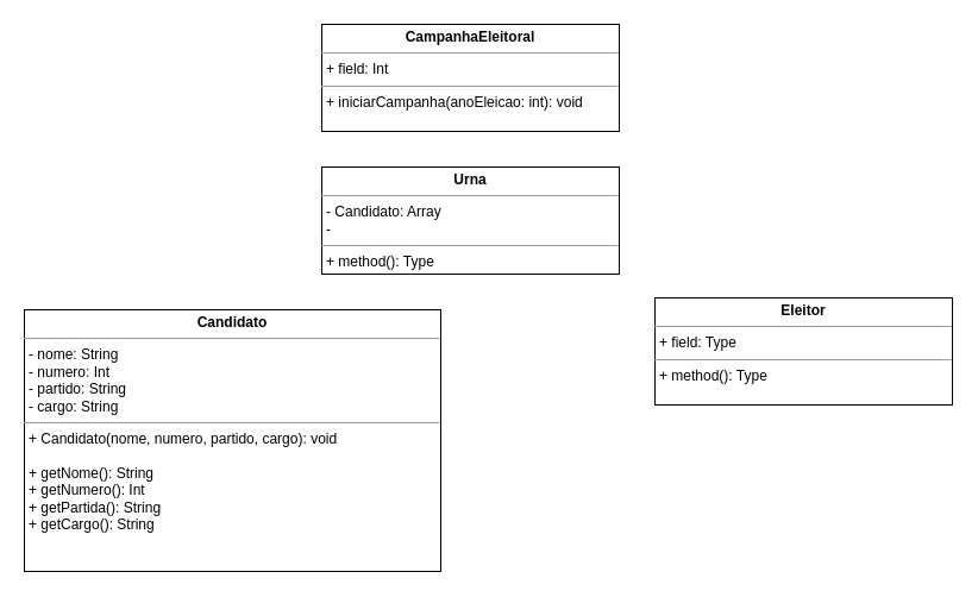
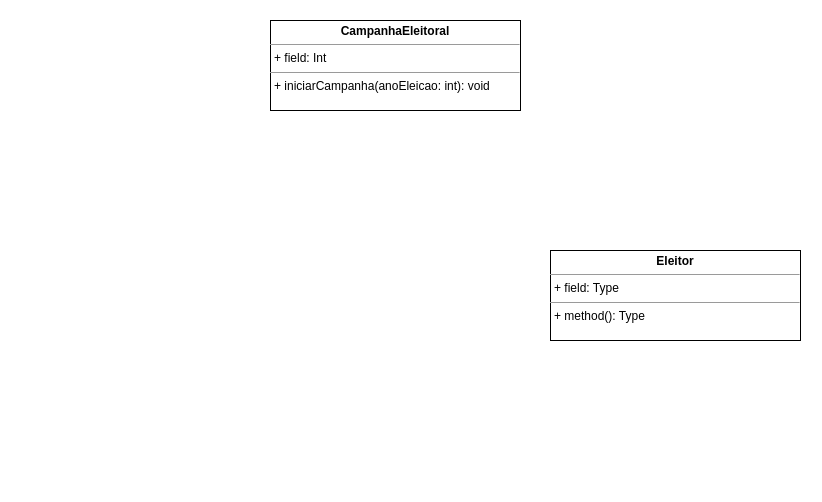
- <mxCell id="4" value="&lt;p style=&quot;margin:0px;margin-top:4px;text-align:center;&quot;&gt;&lt;b&gt;Urna&lt;/b&gt;&lt;/p&gt;&lt;hr size=&quot;1&quot;&gt;&lt;p style=&quot;margin:0px;margin-left:4px;&quot;&gt;- Candidato: Array&lt;/p&gt;&lt;p style=&quot;margin:0px;margin-left:4px;&quot;&gt;-&amp;nbsp;&lt;/p&gt;&lt;hr size=&quot;1&quot;&gt;&lt;p style=&quot;margin:0px;margin-left:4px;&quot;&gt;+ method(): Type&lt;/p&gt;" style="verticalAlign=top;align=left;overflow=fill;fontSize=12;fontFamily=Helvetica;html=1;" vertex="1" parent="1"><mxGeometry x="270" y="140" width="250" height="90" as="geometry" /></mxCell>
- <mxCell id="2" value="&lt;p style=&quot;margin:0px;margin-top:4px;text-align:center;&quot;&gt;&lt;b&gt;Candidato&lt;/b&gt;&lt;/p&gt;&lt;hr size=&quot;1&quot;&gt;&lt;p style=&quot;margin:0px;margin-left:4px;&quot;&gt;- nome: String&lt;/p&gt;&lt;p style=&quot;margin:0px;margin-left:4px;&quot;&gt;- numero: Int&lt;/p&gt;&lt;p style=&quot;margin:0px;margin-left:4px;&quot;&gt;- partido: String&lt;/p&gt;&lt;p style=&quot;margin:0px;margin-left:4px;&quot;&gt;- cargo: String&lt;/p&gt;&lt;hr size=&quot;1&quot;&gt;&lt;p style=&quot;margin:0px;margin-left:4px;&quot;&gt;+ Candidato(nome, numero, partido, cargo): void&lt;/p&gt;&lt;p style=&quot;margin:0px;margin-left:4px;&quot;&gt;&lt;br&gt;&lt;/p&gt;&lt;p style=&quot;margin:0px;margin-left:4px;&quot;&gt;+ getNome(): String&lt;/p&gt;&lt;p style=&quot;margin:0px;margin-left:4px;&quot;&gt;&lt;span style=&quot;background-color: initial;&quot;&gt;+ getNumero(): Int&lt;/span&gt;&lt;br&gt;&lt;/p&gt;&lt;p style=&quot;margin:0px;margin-left:4px;&quot;&gt;+ getPartida(): String&lt;/p&gt;&lt;p style=&quot;margin:0px;margin-left:4px;&quot;&gt;+ getCargo(): String&lt;/p&gt;" style="verticalAlign=top;align=left;overflow=fill;fontSize=12;fontFamily=Helvetica;html=1;" vertex="1" parent="1"><mxGeometry x="20" y="260" width="350" height="220" as="geometry" /></mxCell>
